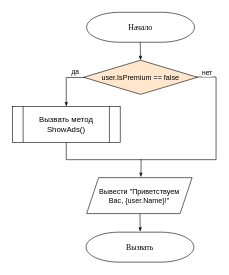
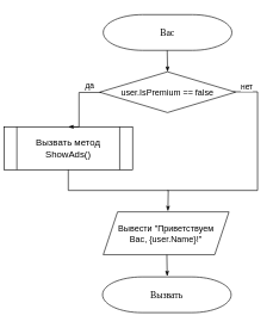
- <mxCell id="2" value="&lt;font style=&quot;font-size: 13px;&quot;&gt;Начало&lt;/font&gt;" style="strokeWidth=1;html=1;shape=mxgraph.flowchart.terminator;whiteSpace=wrap;rounded=0;shadow=0;labelBackgroundColor=none;fontFamily=Verdana;fontSize=8;align=center;" parent="1" vertex="1"><mxGeometry x="144" y="20" width="180" height="50" as="geometry" /></mxCell>
+ <mxCell id="2" value="&lt;font style=&quot;font-size: 13px;&quot;&gt;Вас&lt;/font&gt;" style="strokeWidth=1;html=1;shape=mxgraph.flowchart.terminator;whiteSpace=wrap;rounded=0;shadow=0;labelBackgroundColor=none;fontFamily=Verdana;fontSize=8;align=center;" parent="1" vertex="1"><mxGeometry x="144" y="20" width="180" height="50" as="geometry" /></mxCell>
- <mxCell id="10" value="user.IsPremium == false" style="rhombus;whiteSpace=wrap;html=1;fillColor=#ffe6cc;" parent="1" vertex="1"><mxGeometry x="139" y="100" width="190" height="57" as="geometry" /></mxCell>
+ <mxCell id="10" value="user.IsPremium == false" style="rhombus;whiteSpace=wrap;html=1;" parent="1" vertex="1"><mxGeometry x="139" y="100" width="190" height="57" as="geometry" /></mxCell>
- <mxCell id="6" value="Вызвать метод ShowAds()" style="shape=process;whiteSpace=wrap;html=1;backgroundOutline=1;shadow=0;fontSize=13;" parent="1" vertex="1"><mxGeometry x="20" y="177" width="180" height="60" as="geometry" /></mxCell>
+ <mxCell id="6" value="Вызвать метод ShowAds()" style="shape=process;whiteSpace=wrap;html=1;backgroundOutline=1;shadow=0;fontSize=13;" parent="1" vertex="1"><mxGeometry x="5" y="177" width="180" height="60" as="geometry" /></mxCell>
